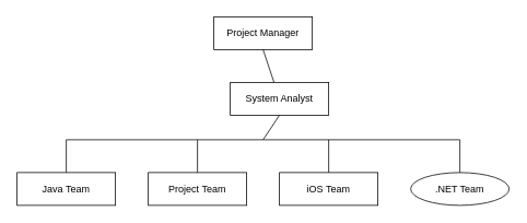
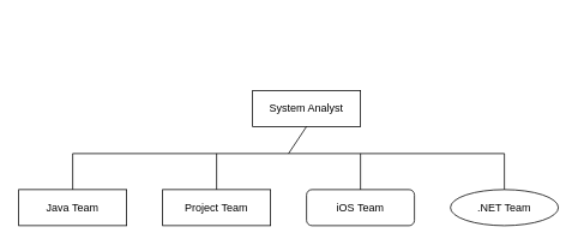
- <mxCell id="2" value="Project Manager" style="rounded=0;whiteSpace=wrap;html=1;" vertex="1" parent="1"><mxGeometry x="260" y="20" width="120" height="40" as="geometry" /></mxCell>
- <mxCell id="8" value="" style="endArrow=none;html=1;entryX=0.5;entryY=1;entryDx=0;entryDy=0;" edge="1" parent="1" source="3" target="2"><mxGeometry width="50" height="50" relative="1" as="geometry"><mxPoint x="270" y="170" as="sourcePoint" /><mxPoint x="320" y="120" as="targetPoint" /></mxGeometry></mxCell>
- <mxCell id="7" value="iOS Team" style="rounded=0;whiteSpace=wrap;html=1;" vertex="1" parent="1"><mxGeometry x="340" y="210" width="120" height="40" as="geometry" /></mxCell>
+ <mxCell id="7" value="iOS Team" style="whiteSpace=wrap;html=1;rounded=1;" vertex="1" parent="1"><mxGeometry x="340" y="210" width="120" height="40" as="geometry" /></mxCell>
